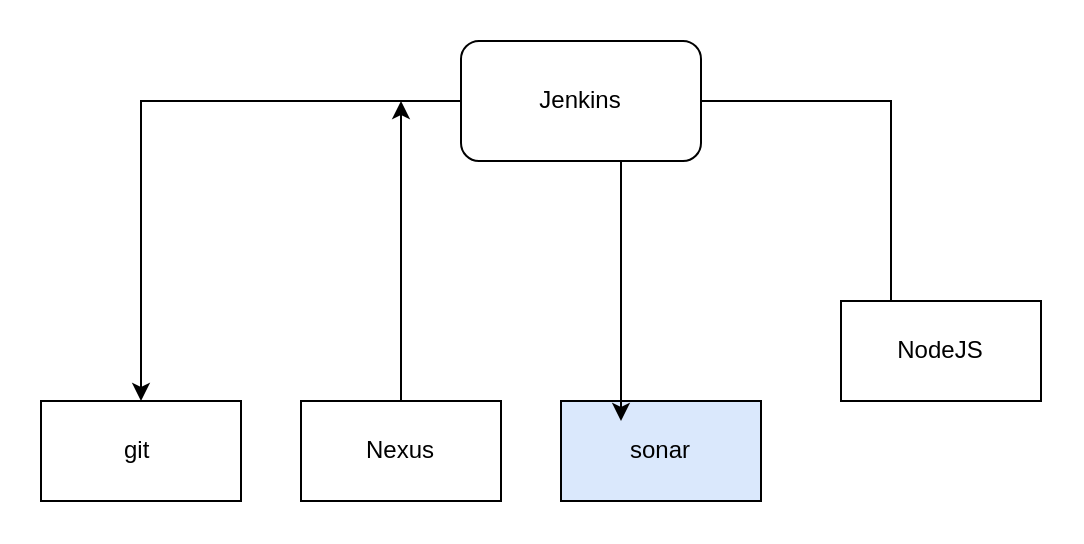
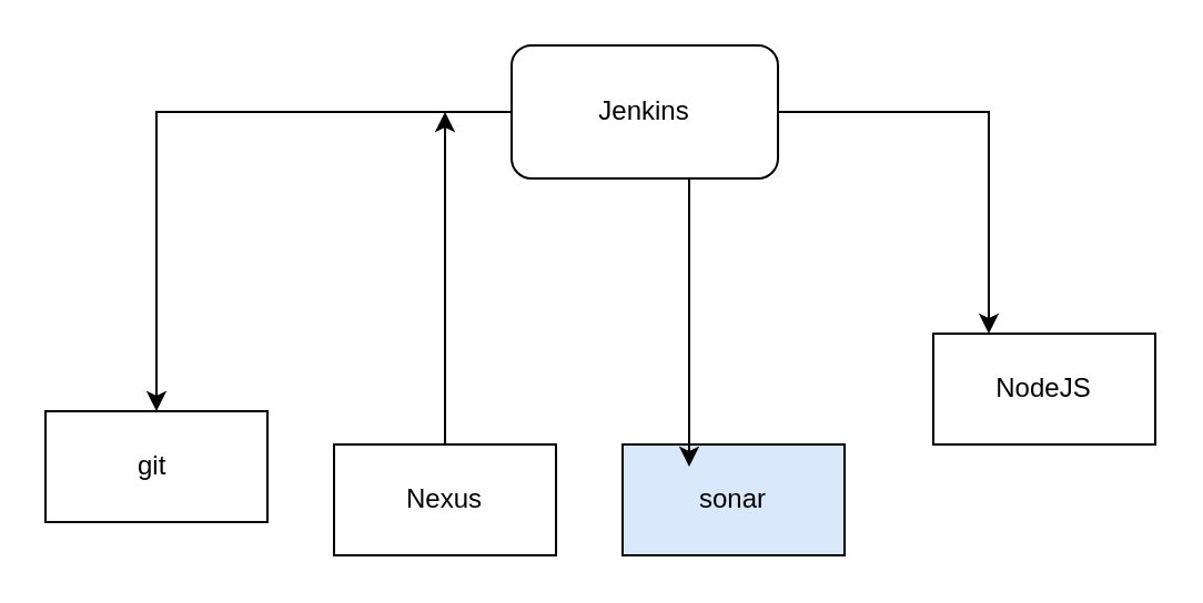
- <mxCell id="3" style="edgeStyle=orthogonalEdgeStyle;rounded=0;orthogonalLoop=1;jettySize=auto;html=1;entryX=0.25;entryY=0;entryDx=0;entryDy=0;endArrow=none;" edge="1" parent="1" source="4" target="8"><mxGeometry relative="1" as="geometry"><mxPoint x="510" y="50" as="targetPoint" /></mxGeometry></mxCell>
+ <mxCell id="3" style="edgeStyle=orthogonalEdgeStyle;rounded=0;orthogonalLoop=1;jettySize=auto;html=1;entryX=0.25;entryY=0;entryDx=0;entryDy=0;" edge="1" parent="1" source="4" target="8"><mxGeometry relative="1" as="geometry"><mxPoint x="510" y="50" as="targetPoint" /></mxGeometry></mxCell>
- <mxCell id="5" value="git&amp;nbsp;" style="rounded=0;whiteSpace=wrap;html=1;" vertex="1" parent="1"><mxGeometry x="20" y="200" width="100" height="50" as="geometry" /></mxCell>
+ <mxCell id="5" value="git&amp;nbsp;" style="rounded=0;whiteSpace=wrap;html=1;" vertex="1" parent="1"><mxGeometry x="20" y="185" width="100" height="50" as="geometry" /></mxCell>
